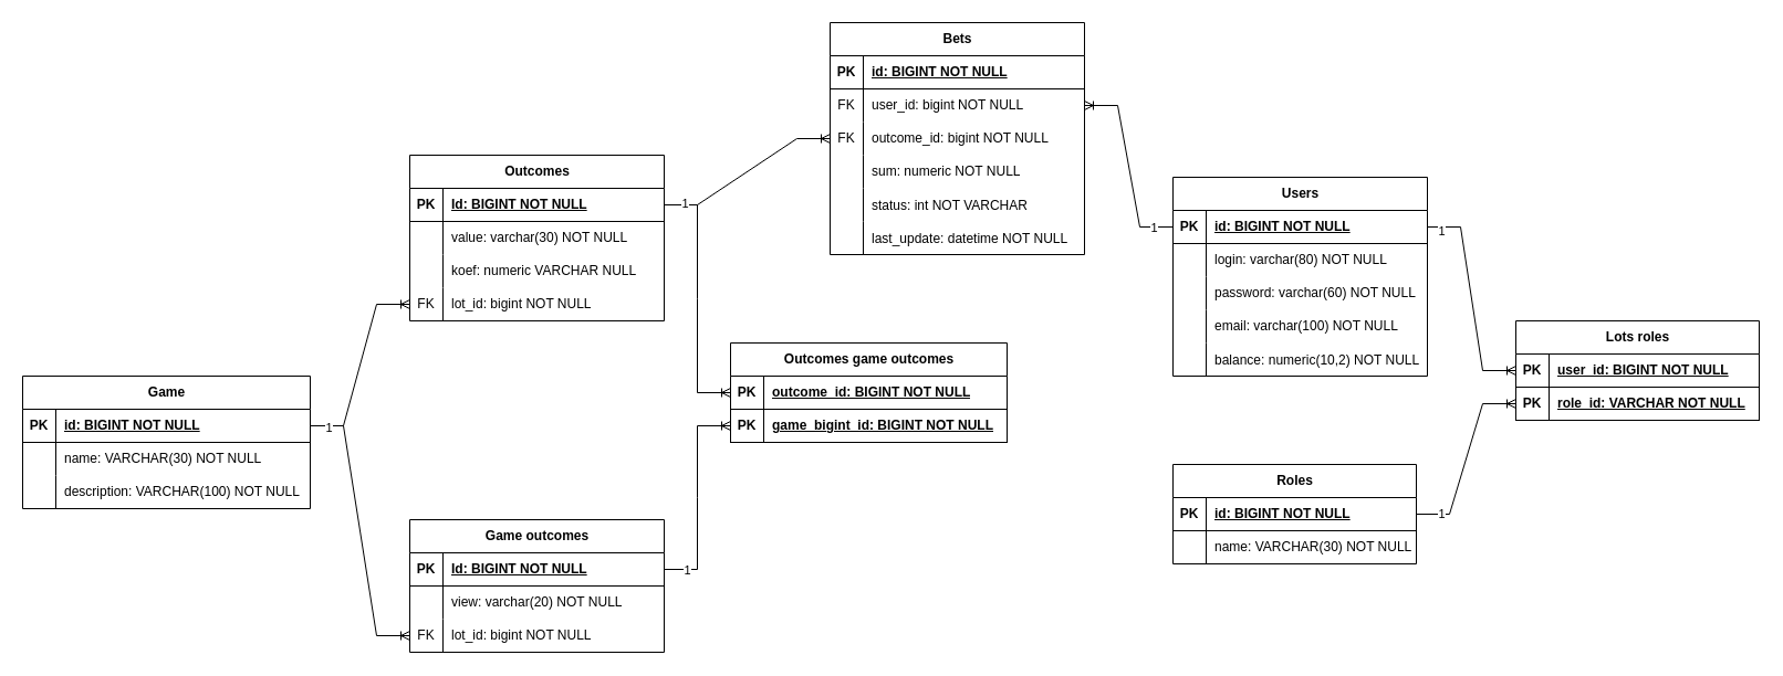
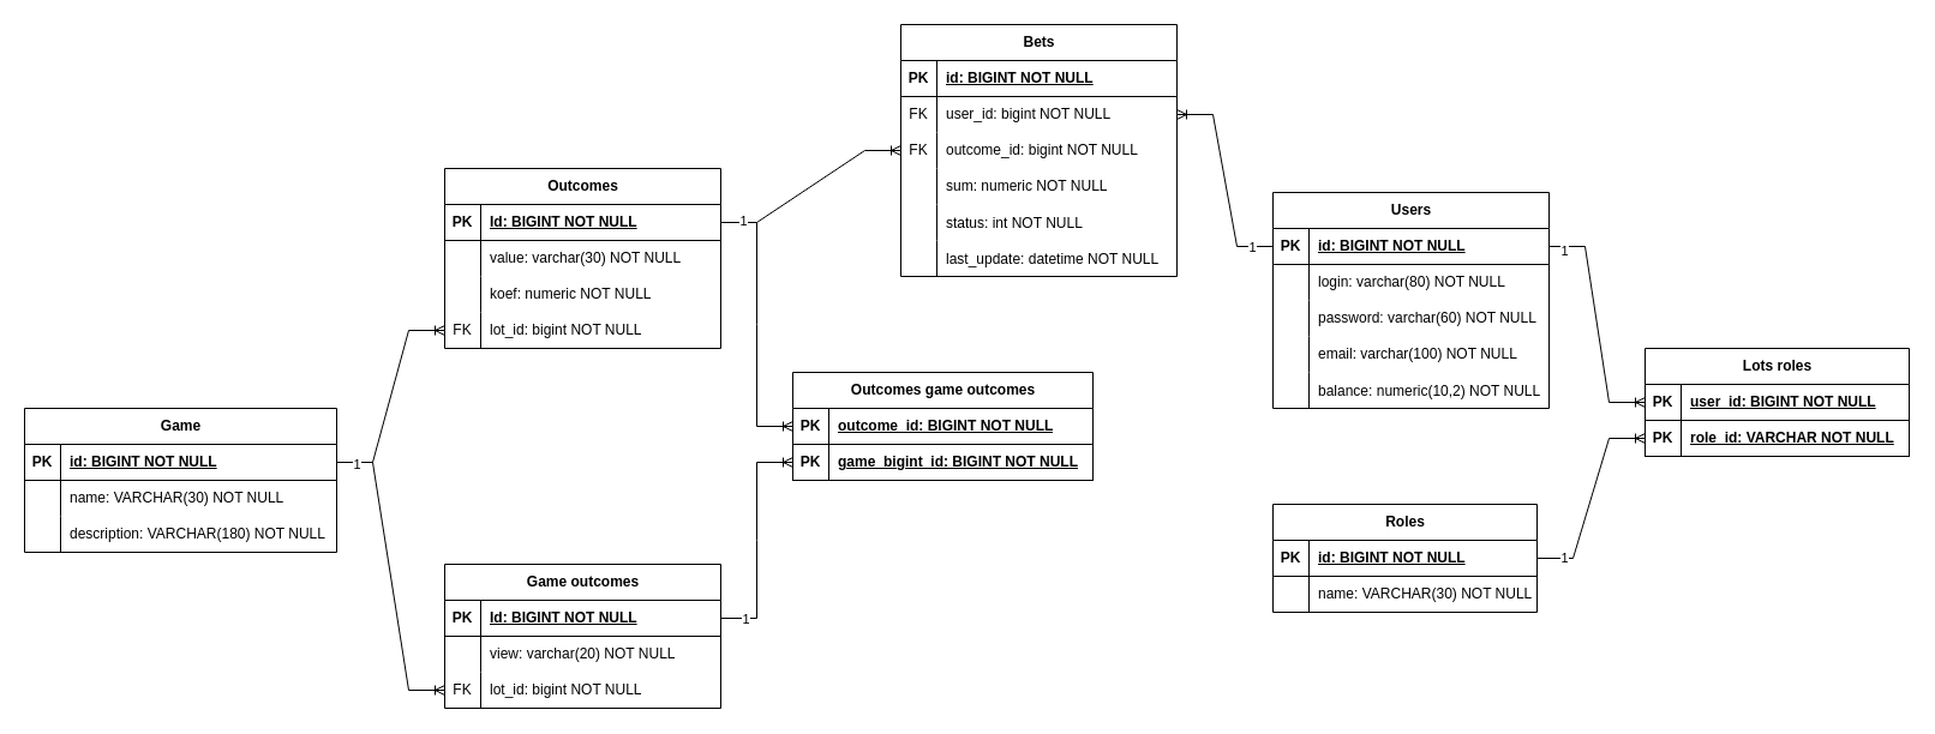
- <mxCell id="96" value="status: int NOT VARCHAR" style="shape=partialRectangle;connectable=0;fillColor=none;top=0;left=0;bottom=0;right=0;align=left;spacingLeft=6;overflow=hidden;" vertex="1" parent="94"><mxGeometry x="30" width="200" height="30" as="geometry"><mxRectangle width="200" height="30" as="alternateBounds" /></mxGeometry></mxCell>
+ <mxCell id="96" value="status: int NOT NULL" style="shape=partialRectangle;connectable=0;fillColor=none;top=0;left=0;bottom=0;right=0;align=left;spacingLeft=6;overflow=hidden;" vertex="1" parent="94"><mxGeometry x="30" width="200" height="30" as="geometry"><mxRectangle width="200" height="30" as="alternateBounds" /></mxGeometry></mxCell>
- <mxCell id="55" value="koef: numeric VARCHAR NULL" style="shape=partialRectangle;connectable=0;fillColor=none;top=0;left=0;bottom=0;right=0;align=left;spacingLeft=6;overflow=hidden;whiteSpace=wrap;html=1;" vertex="1" parent="53"><mxGeometry x="30" width="200" height="30" as="geometry"><mxRectangle width="200" height="30" as="alternateBounds" /></mxGeometry></mxCell>
+ <mxCell id="55" value="koef: numeric NOT NULL" style="shape=partialRectangle;connectable=0;fillColor=none;top=0;left=0;bottom=0;right=0;align=left;spacingLeft=6;overflow=hidden;whiteSpace=wrap;html=1;" vertex="1" parent="53"><mxGeometry x="30" width="200" height="30" as="geometry"><mxRectangle width="200" height="30" as="alternateBounds" /></mxGeometry></mxCell>
- <mxCell id="11" value="description: VARCHAR(100) NOT NULL" style="shape=partialRectangle;connectable=0;fillColor=none;top=0;left=0;bottom=0;right=0;align=left;spacingLeft=6;overflow=hidden;whiteSpace=wrap;html=1;" vertex="1" parent="9"><mxGeometry x="30" width="230" height="30" as="geometry"><mxRectangle width="230" height="30" as="alternateBounds" /></mxGeometry></mxCell>
+ <mxCell id="11" value="description: VARCHAR(180) NOT NULL" style="shape=partialRectangle;connectable=0;fillColor=none;top=0;left=0;bottom=0;right=0;align=left;spacingLeft=6;overflow=hidden;whiteSpace=wrap;html=1;" vertex="1" parent="9"><mxGeometry x="30" width="230" height="30" as="geometry"><mxRectangle width="230" height="30" as="alternateBounds" /></mxGeometry></mxCell>
